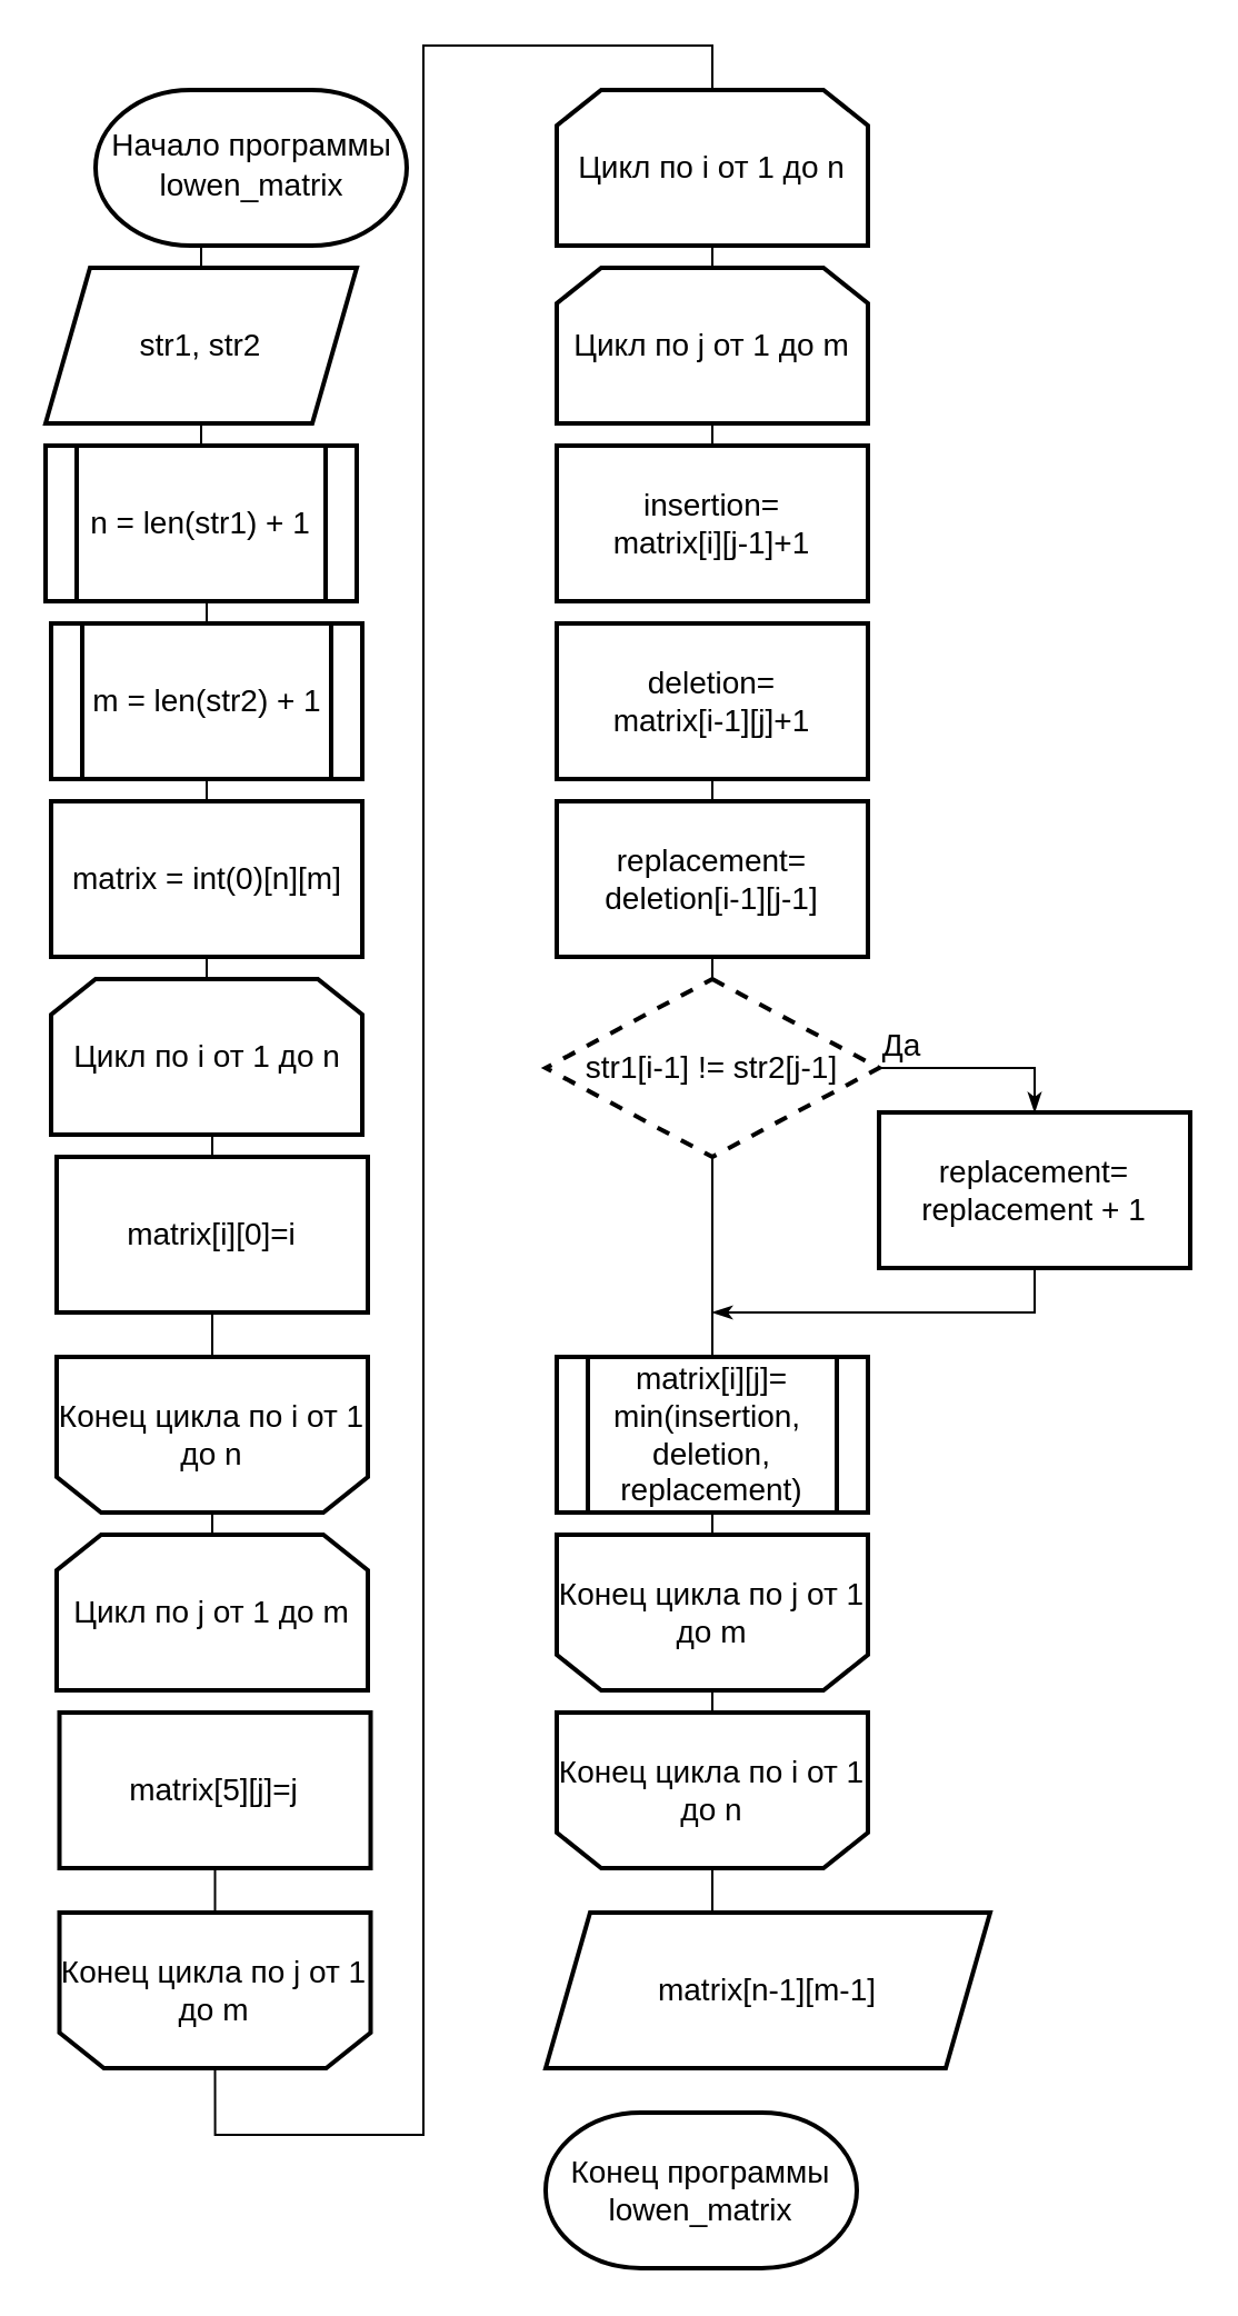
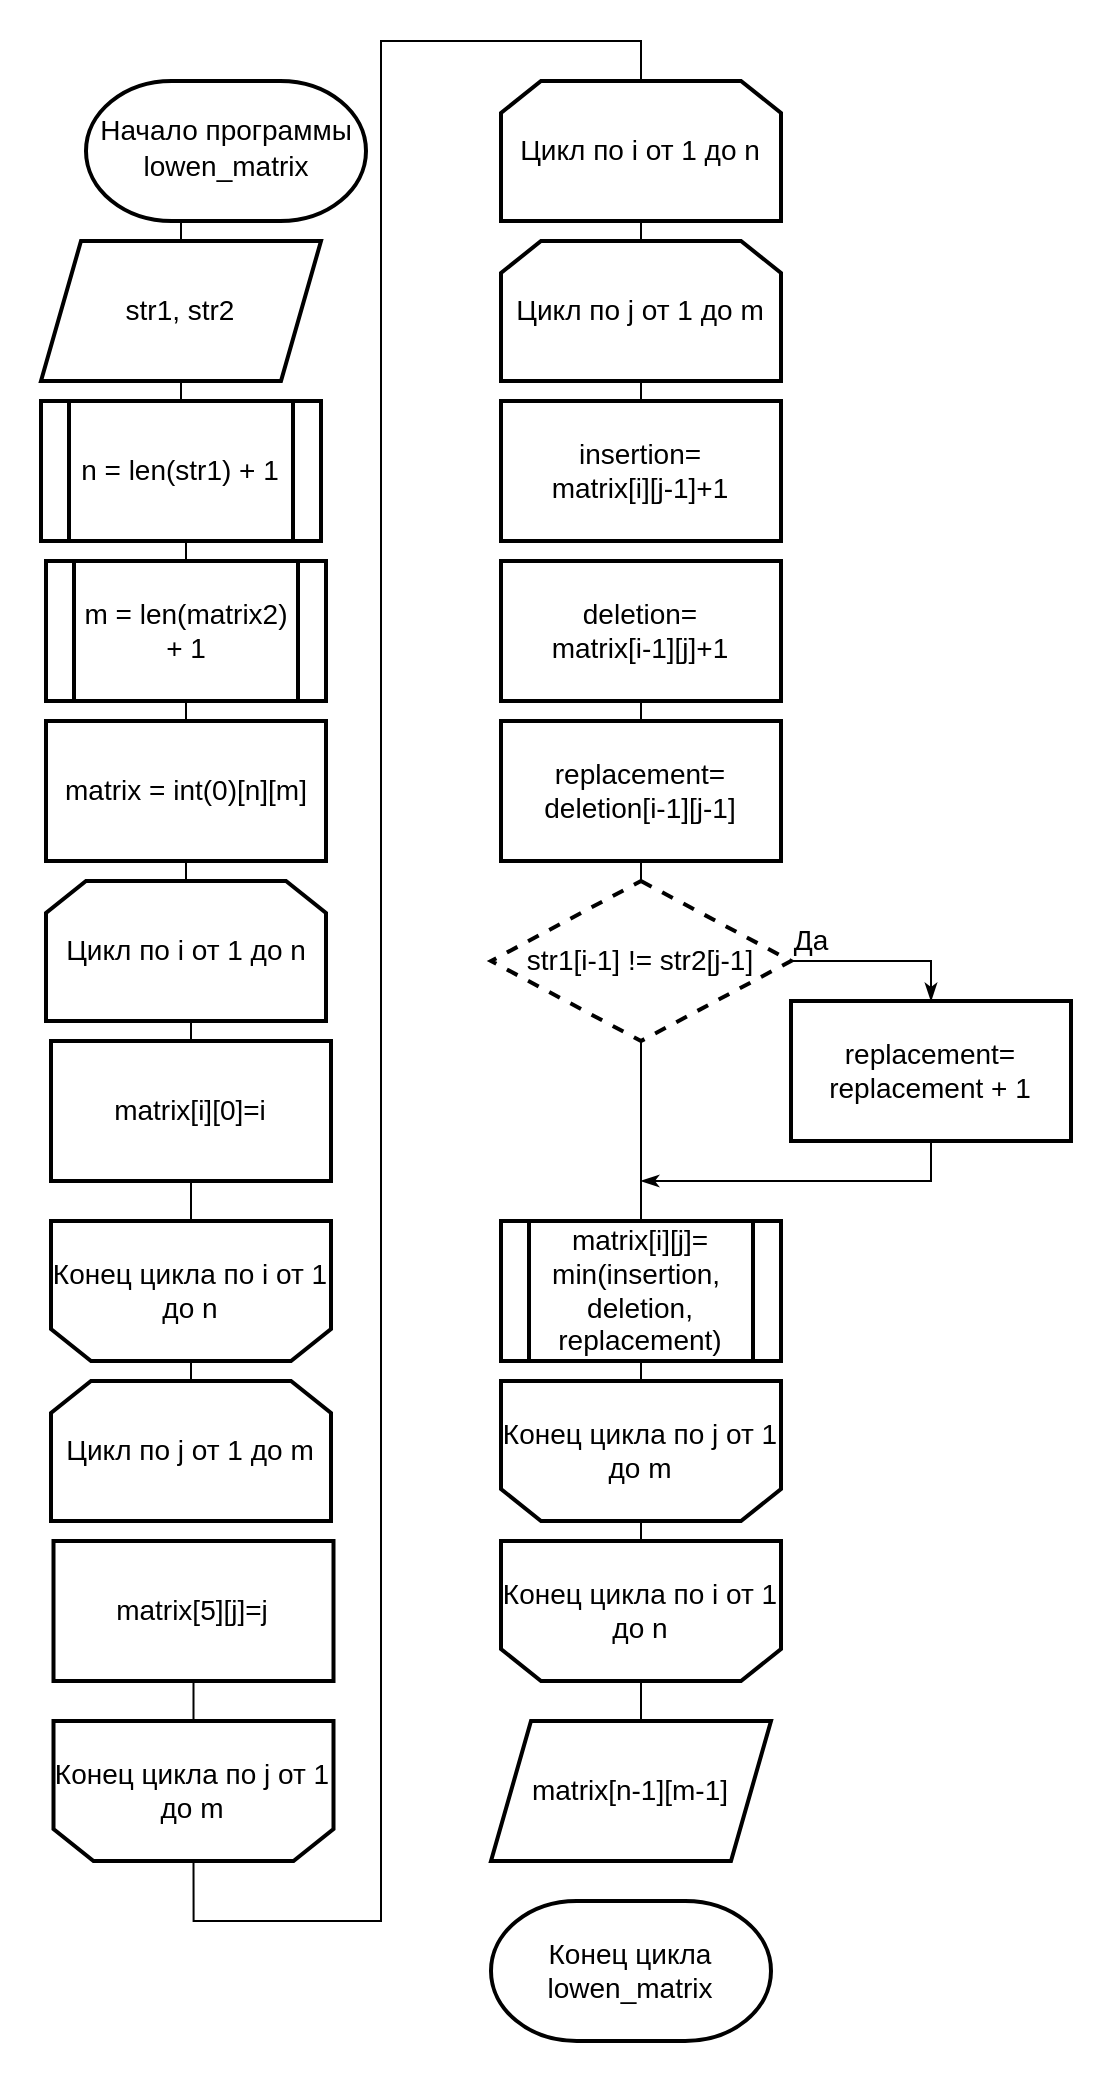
- <mxCell id="7" value="m = len(str2) + 1" style="shape=process;whiteSpace=wrap;html=1;backgroundOutline=1;strokeWidth=2;fontSize=14;" parent="1" vertex="1"><mxGeometry x="22.5" y="280" width="140" height="70" as="geometry" /></mxCell>
+ <mxCell id="7" value="m = len(matrix2) + 1" style="shape=process;whiteSpace=wrap;html=1;backgroundOutline=1;strokeWidth=2;fontSize=14;" parent="1" vertex="1"><mxGeometry x="22.5" y="280" width="140" height="70" as="geometry" /></mxCell>
- <mxCell id="16" value="matrix[n-1][m-1]" style="shape=parallelogram;perimeter=parallelogramPerimeter;whiteSpace=wrap;html=1;fixedSize=1;strokeWidth=2;fontSize=14;" parent="1" vertex="1"><mxGeometry x="245" y="860" width="200" height="70" as="geometry" /></mxCell>
+ <mxCell id="16" value="matrix[n-1][m-1]" style="shape=parallelogram;perimeter=parallelogramPerimeter;whiteSpace=wrap;html=1;fixedSize=1;strokeWidth=2;fontSize=14;" parent="1" vertex="1"><mxGeometry x="245" y="860" width="140" height="70" as="geometry" /></mxCell>
- <mxCell id="14" value="Конец программы lowen_matrix" style="strokeWidth=2;html=1;shape=mxgraph.flowchart.terminator;whiteSpace=wrap;fontSize=14;" parent="1" vertex="1"><mxGeometry x="245" y="950" width="140" height="70" as="geometry" /></mxCell>
+ <mxCell id="14" value="Конец цикла lowen_matrix" style="strokeWidth=2;html=1;shape=mxgraph.flowchart.terminator;whiteSpace=wrap;fontSize=14;" parent="1" vertex="1"><mxGeometry x="245" y="950" width="140" height="70" as="geometry" /></mxCell>
